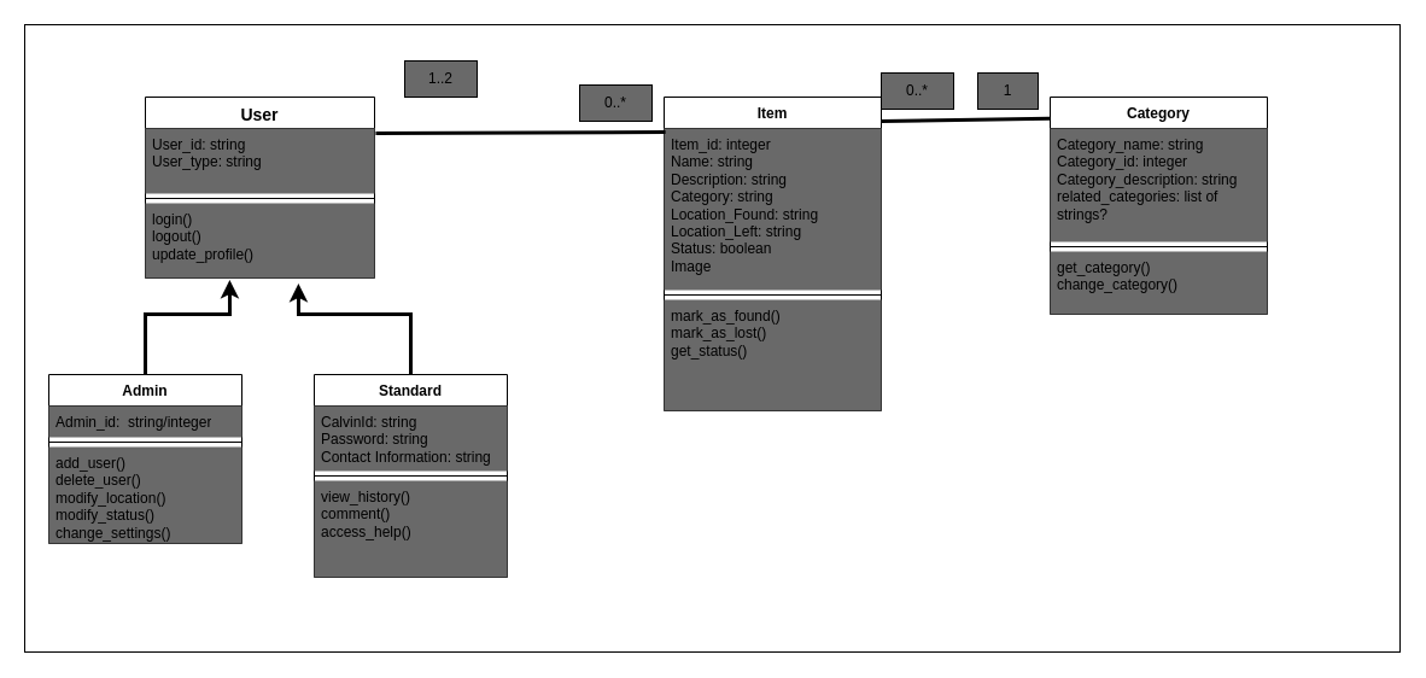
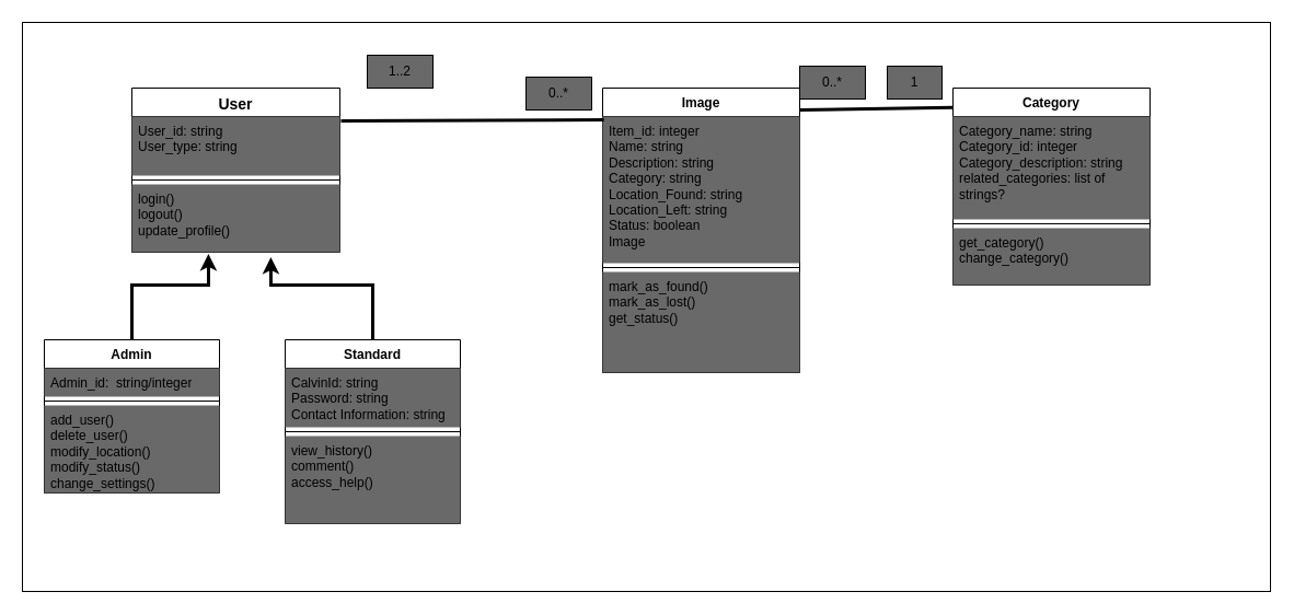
- <mxCell id="7" value="Item" style="swimlane;fontStyle=1;align=center;verticalAlign=top;childLayout=stackLayout;horizontal=1;startSize=26;horizontalStack=0;resizeParent=1;resizeParentMax=0;resizeLast=0;collapsible=1;marginBottom=0;whiteSpace=wrap;html=1;" parent="1" vertex="1"><mxGeometry x="550" y="80" width="180" height="260" as="geometry" /></mxCell>
+ <mxCell id="7" value="Image" style="swimlane;fontStyle=1;align=center;verticalAlign=top;childLayout=stackLayout;horizontal=1;startSize=26;horizontalStack=0;resizeParent=1;resizeParentMax=0;resizeLast=0;collapsible=1;marginBottom=0;whiteSpace=wrap;html=1;" parent="1" vertex="1"><mxGeometry x="550" y="80" width="180" height="260" as="geometry" /></mxCell>
